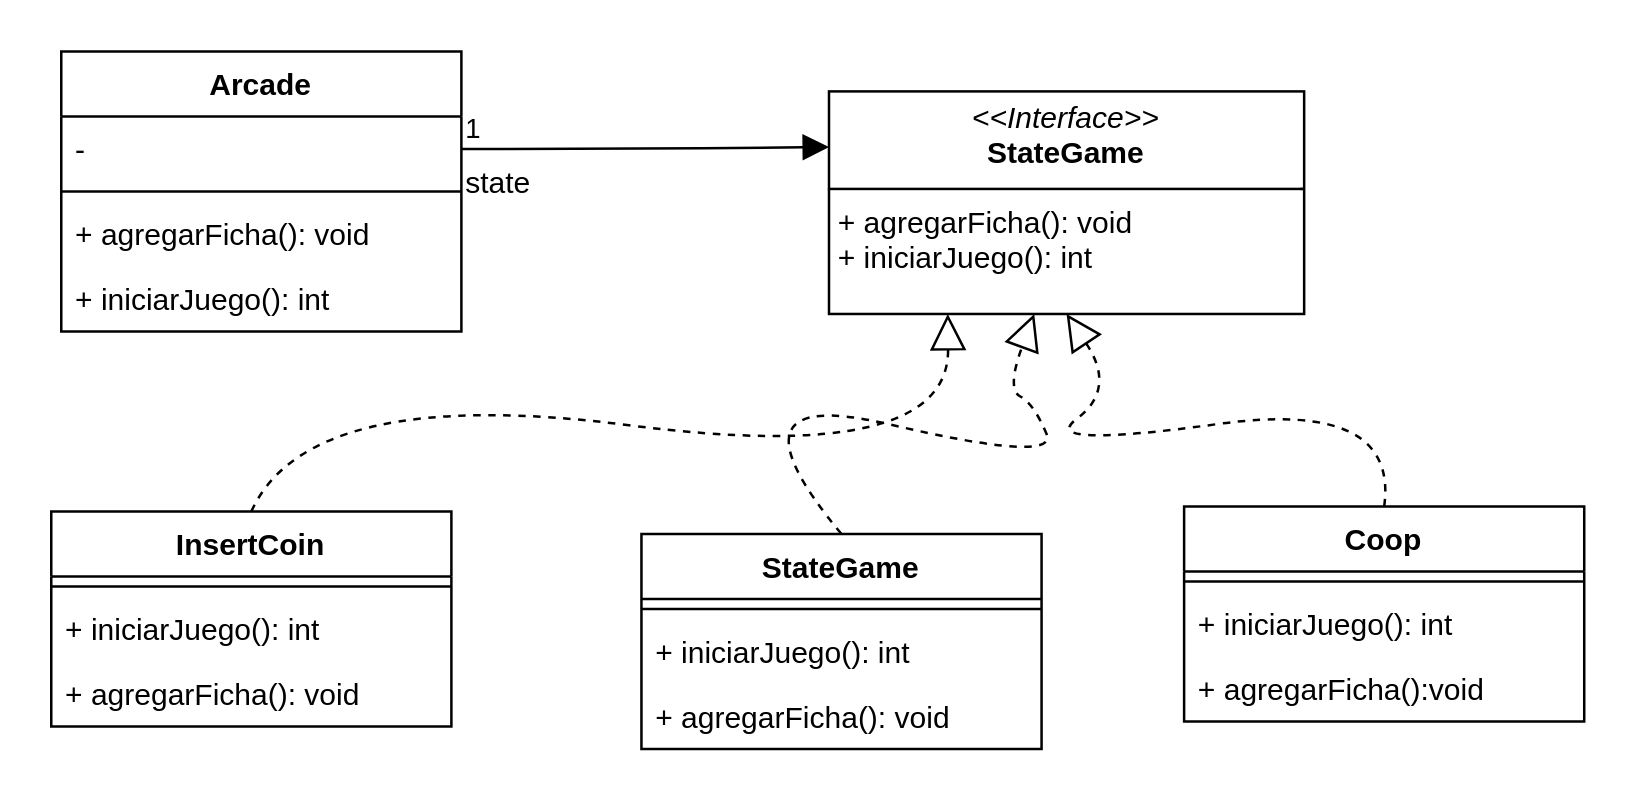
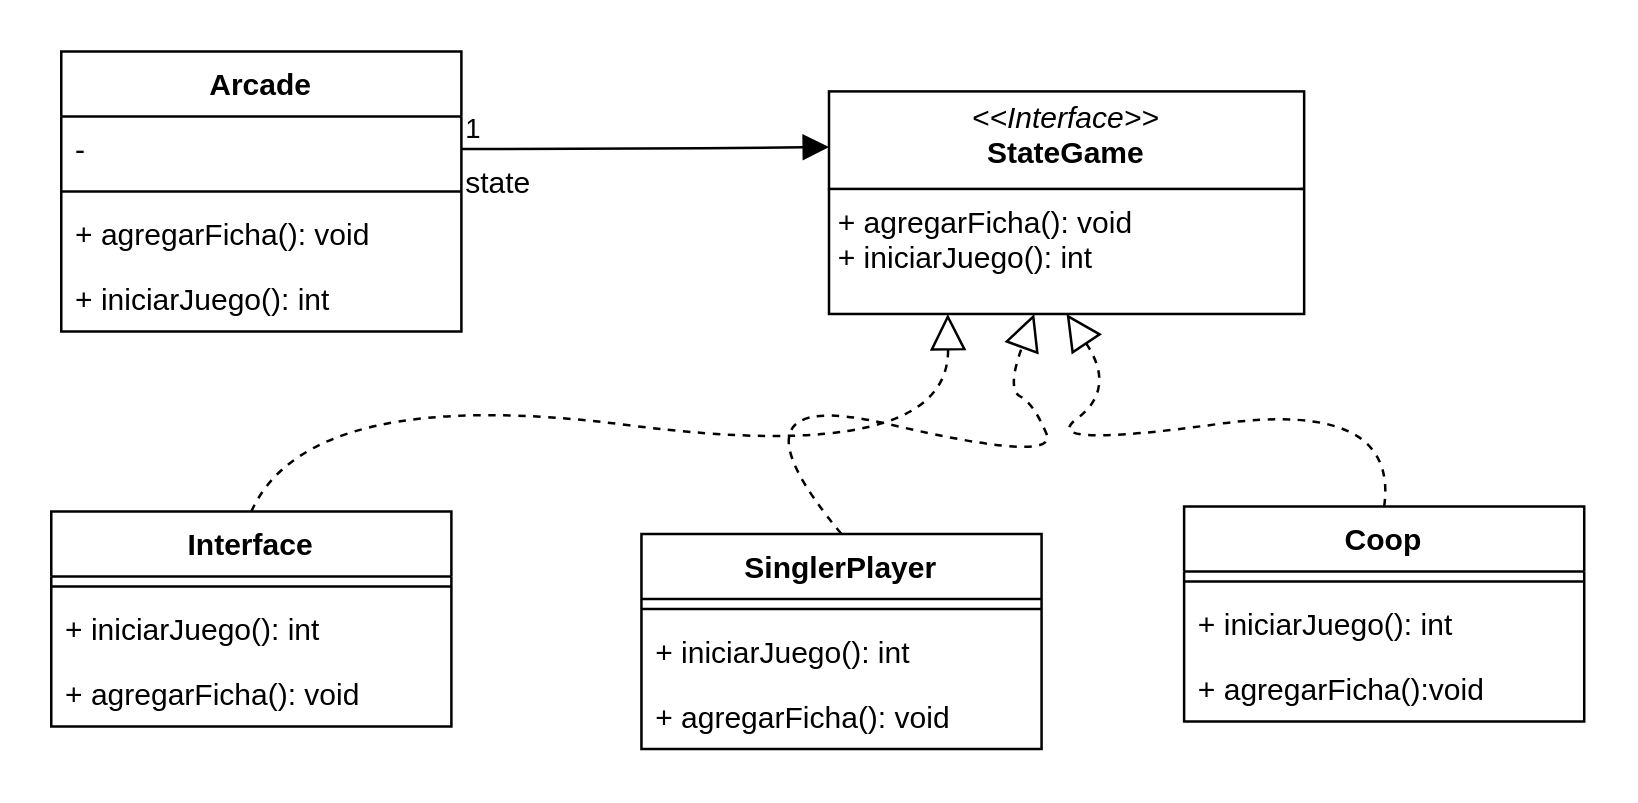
- <mxCell id="20" value="InsertCoin" style="swimlane;fontStyle=1;align=center;verticalAlign=top;childLayout=stackLayout;horizontal=1;startSize=26;horizontalStack=0;resizeParent=1;resizeParentMax=0;resizeLast=0;collapsible=1;marginBottom=0;whiteSpace=wrap;html=1;" vertex="1" parent="1"><mxGeometry x="20" y="204" width="160" height="86" as="geometry" /></mxCell>
+ <mxCell id="20" value="Interface" style="swimlane;fontStyle=1;align=center;verticalAlign=top;childLayout=stackLayout;horizontal=1;startSize=26;horizontalStack=0;resizeParent=1;resizeParentMax=0;resizeLast=0;collapsible=1;marginBottom=0;whiteSpace=wrap;html=1;" vertex="1" parent="1"><mxGeometry x="20" y="204" width="160" height="86" as="geometry" /></mxCell>
- <mxCell id="8" value="StateGame" style="swimlane;fontStyle=1;align=center;verticalAlign=top;childLayout=stackLayout;horizontal=1;startSize=26;horizontalStack=0;resizeParent=1;resizeParentMax=0;resizeLast=0;collapsible=1;marginBottom=0;whiteSpace=wrap;html=1;" vertex="1" parent="1"><mxGeometry x="256" y="213" width="160" height="86" as="geometry" /></mxCell>
+ <mxCell id="8" value="SinglerPlayer" style="swimlane;fontStyle=1;align=center;verticalAlign=top;childLayout=stackLayout;horizontal=1;startSize=26;horizontalStack=0;resizeParent=1;resizeParentMax=0;resizeLast=0;collapsible=1;marginBottom=0;whiteSpace=wrap;html=1;" vertex="1" parent="1"><mxGeometry x="256" y="213" width="160" height="86" as="geometry" /></mxCell>
